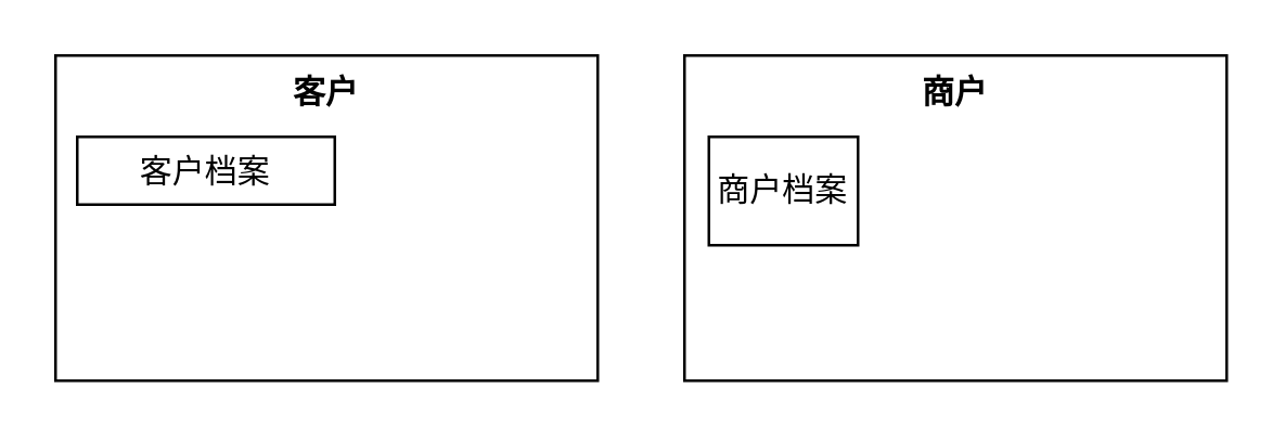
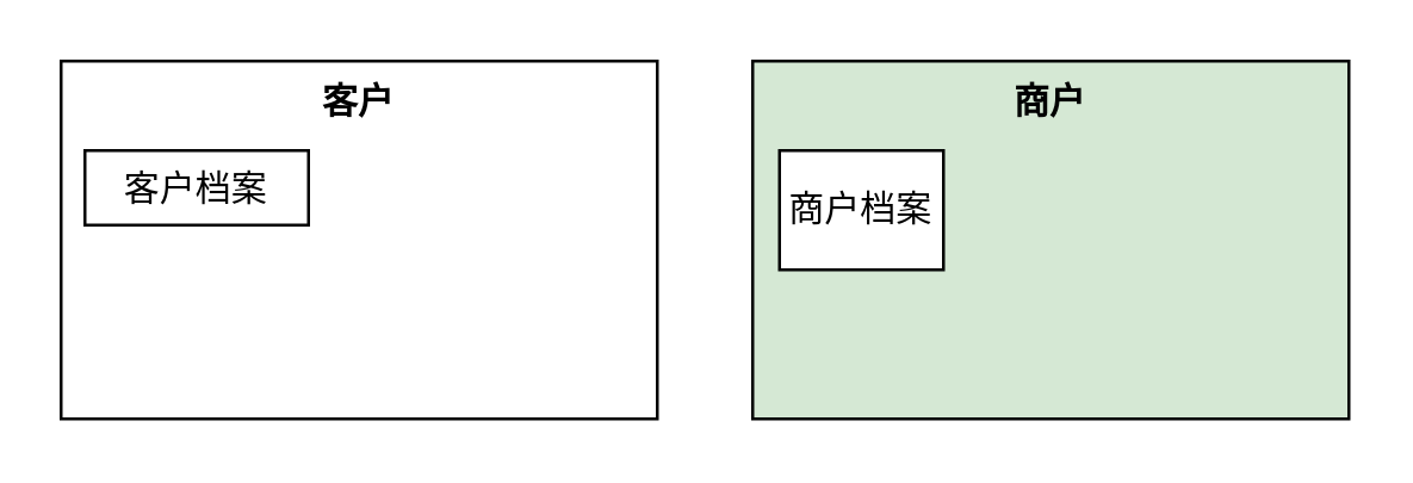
- <mxCell id="4" value="客户档案" style="rounded=0;whiteSpace=wrap;html=1;" vertex="1" parent="1"><mxGeometry x="28" y="50" width="95" height="25" as="geometry" /></mxCell>
+ <mxCell id="4" value="客户档案" style="rounded=0;whiteSpace=wrap;html=1;" vertex="1" parent="1"><mxGeometry x="28" y="50" width="75" height="25" as="geometry" /></mxCell>
- <mxCell id="3" value="&lt;b&gt;商户&lt;/b&gt;" style="rounded=0;whiteSpace=wrap;html=1;verticalAlign=top;" vertex="1" parent="1"><mxGeometry x="252" y="20" width="200" height="120" as="geometry" /></mxCell>
+ <mxCell id="3" value="&lt;b&gt;商户&lt;/b&gt;" style="rounded=0;whiteSpace=wrap;html=1;verticalAlign=top;fillColor=#d5e8d4;" vertex="1" parent="1"><mxGeometry x="252" y="20" width="200" height="120" as="geometry" /></mxCell>
